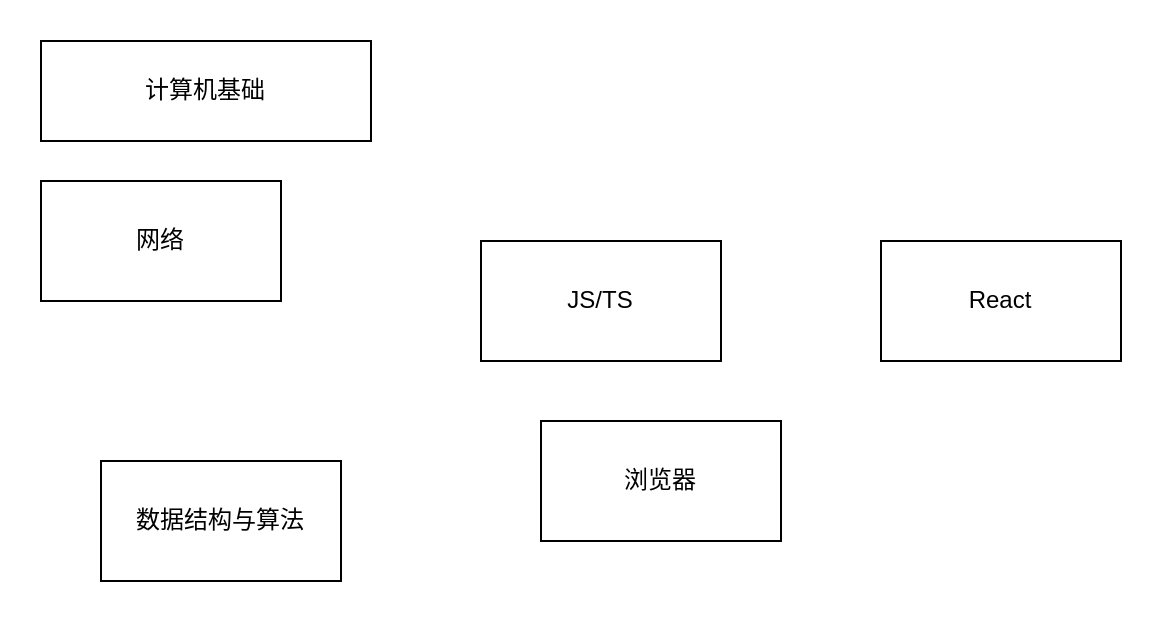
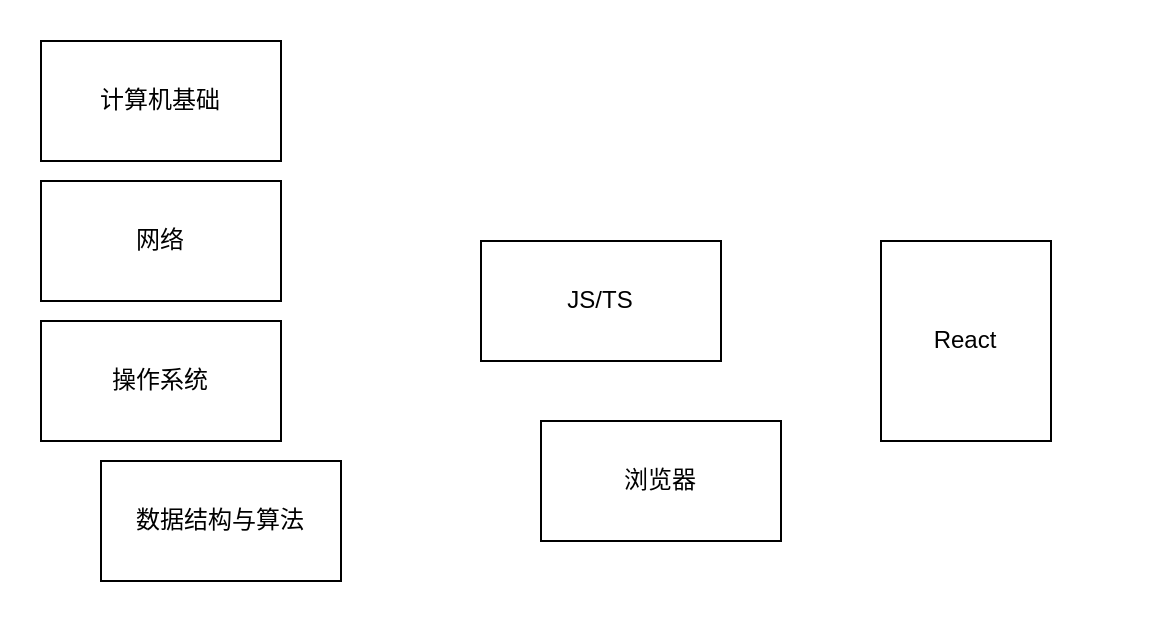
- <mxCell id="2" value="计算机基础" style="rounded=0;whiteSpace=wrap;html=1;" parent="1" vertex="1"><mxGeometry x="20" y="20" width="165" height="50" as="geometry" /></mxCell>
+ <mxCell id="2" value="计算机基础" style="rounded=0;whiteSpace=wrap;html=1;" parent="1" vertex="1"><mxGeometry x="20" y="20" width="120" height="60" as="geometry" /></mxCell>
- <mxCell id="6" value="React" style="rounded=0;whiteSpace=wrap;html=1;" vertex="1" parent="1"><mxGeometry x="440" y="120" width="120" height="60" as="geometry" /></mxCell>
+ <mxCell id="6" value="React" style="rounded=0;whiteSpace=wrap;html=1;" vertex="1" parent="1"><mxGeometry x="440" y="120" width="85" height="100" as="geometry" /></mxCell>
+ <mxCell id="4" value="操作系统" style="rounded=0;whiteSpace=wrap;html=1;" parent="1" vertex="1"><mxGeometry x="20" y="160" width="120" height="60" as="geometry" /></mxCell>
